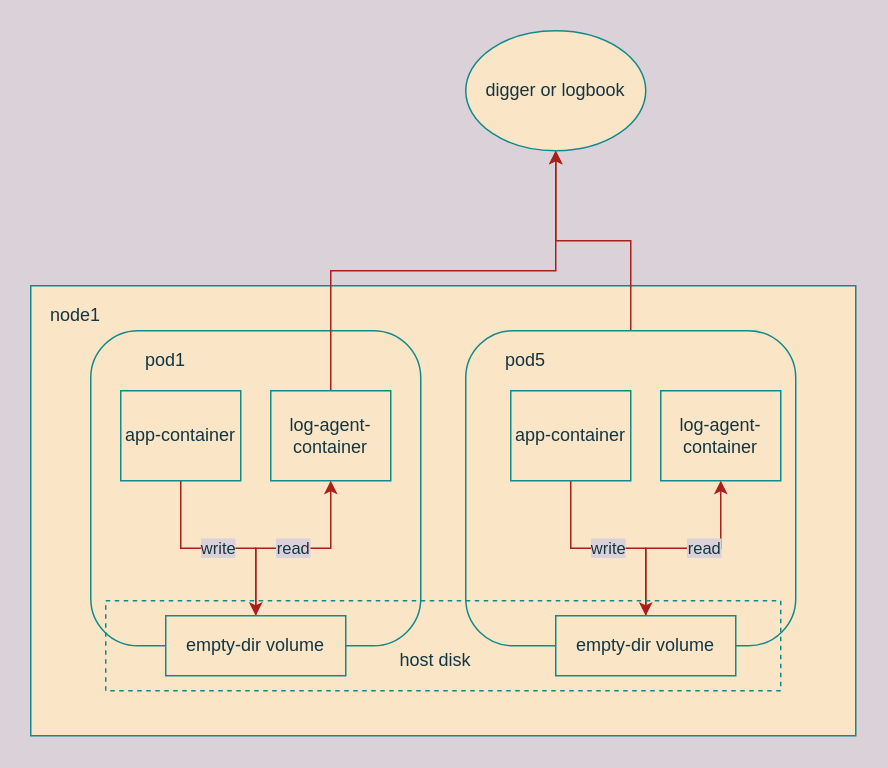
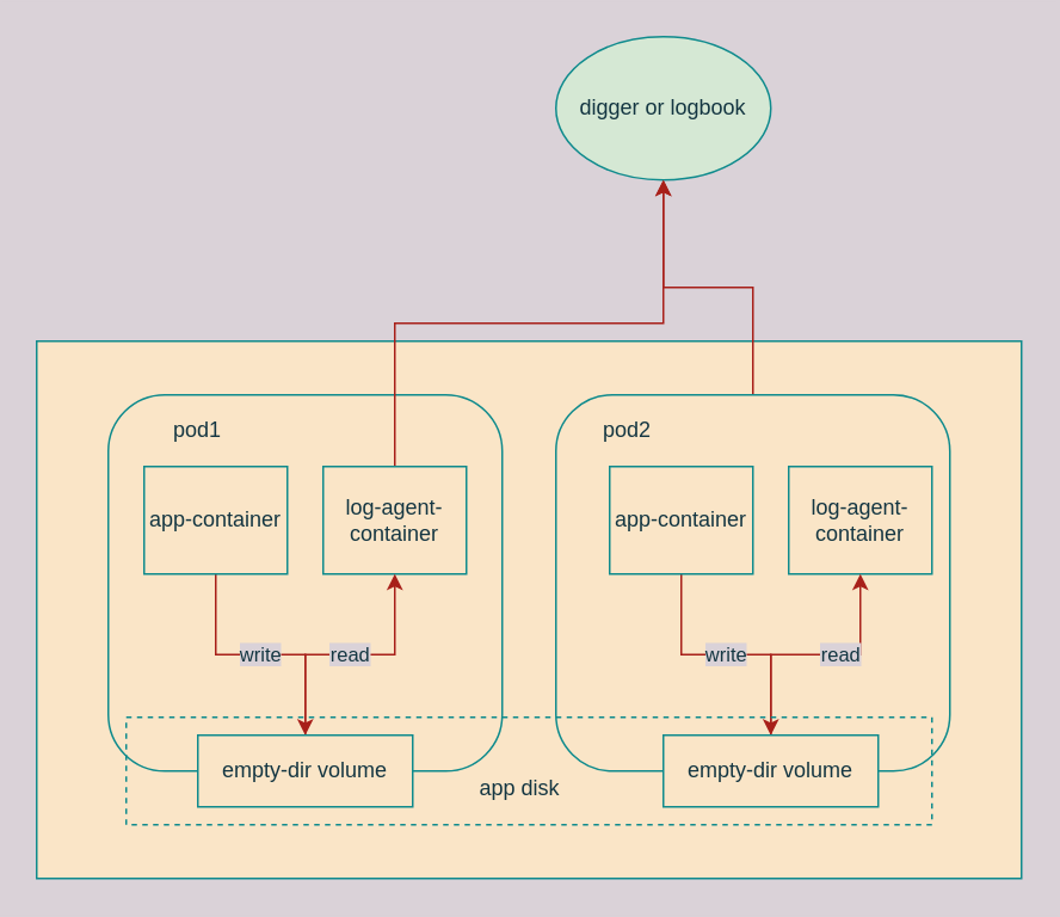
- <mxCell id="10" value="digger or logbook" style="ellipse;whiteSpace=wrap;html=1;fillColor=#FAE5C7;strokeColor=#0F8B8D;fontColor=#143642;" vertex="1" parent="1"><mxGeometry x="310" y="20" width="120" height="80" as="geometry" /></mxCell>
+ <mxCell id="10" value="digger or logbook" style="ellipse;whiteSpace=wrap;html=1;fillColor=#d5e8d4;strokeColor=#0F8B8D;fontColor=#143642;" vertex="1" parent="1"><mxGeometry x="310" y="20" width="120" height="80" as="geometry" /></mxCell>
- <mxCell id="22" value="node1" style="text;html=1;strokeColor=none;fillColor=none;align=center;verticalAlign=middle;whiteSpace=wrap;rounded=0;dashed=1;fontColor=#143642;" vertex="1" parent="1"><mxGeometry x="30" y="200" width="40" height="20" as="geometry" /></mxCell>
- <mxCell id="21" value="pod5" style="text;html=1;strokeColor=none;fillColor=none;align=center;verticalAlign=middle;whiteSpace=wrap;rounded=0;dashed=1;fontColor=#143642;" vertex="1" parent="1"><mxGeometry x="330" y="230" width="40" height="20" as="geometry" /></mxCell>
+ <mxCell id="21" value="pod2" style="text;html=1;strokeColor=none;fillColor=none;align=center;verticalAlign=middle;whiteSpace=wrap;rounded=0;dashed=1;fontColor=#143642;" vertex="1" parent="1"><mxGeometry x="330" y="230" width="40" height="20" as="geometry" /></mxCell>
- <mxCell id="23" value="host disk" style="text;html=1;strokeColor=none;fillColor=none;align=center;verticalAlign=middle;whiteSpace=wrap;rounded=0;dashed=1;fontColor=#143642;" vertex="1" parent="1"><mxGeometry x="260" y="430" width="60" height="20" as="geometry" /></mxCell>
+ <mxCell id="23" value="app disk" style="text;html=1;strokeColor=none;fillColor=none;align=center;verticalAlign=middle;whiteSpace=wrap;rounded=0;dashed=1;fontColor=#143642;" vertex="1" parent="1"><mxGeometry x="260" y="430" width="60" height="20" as="geometry" /></mxCell>
